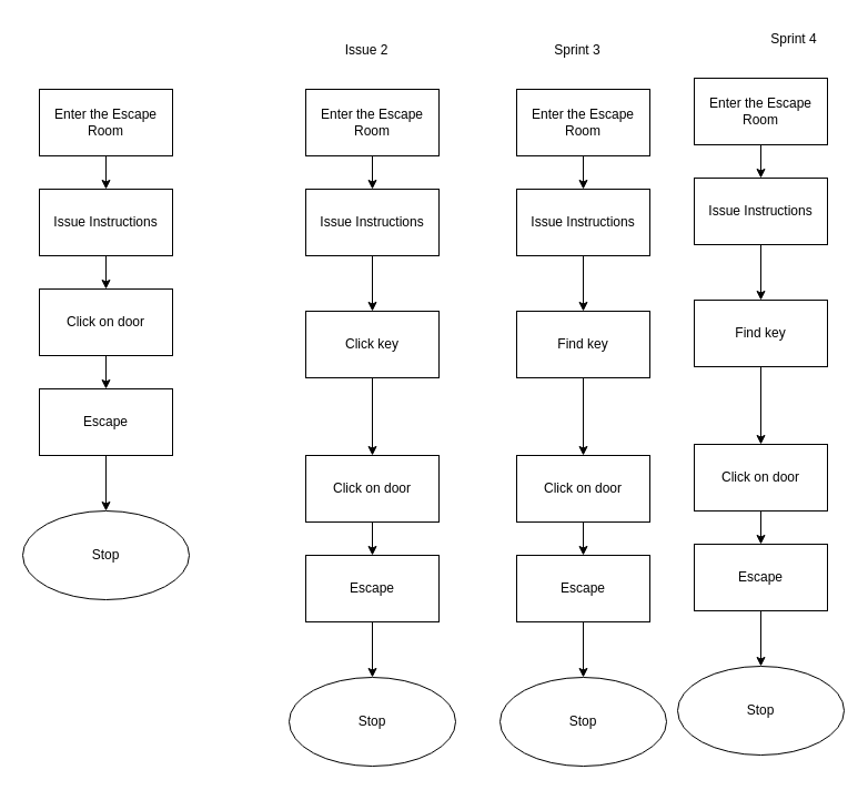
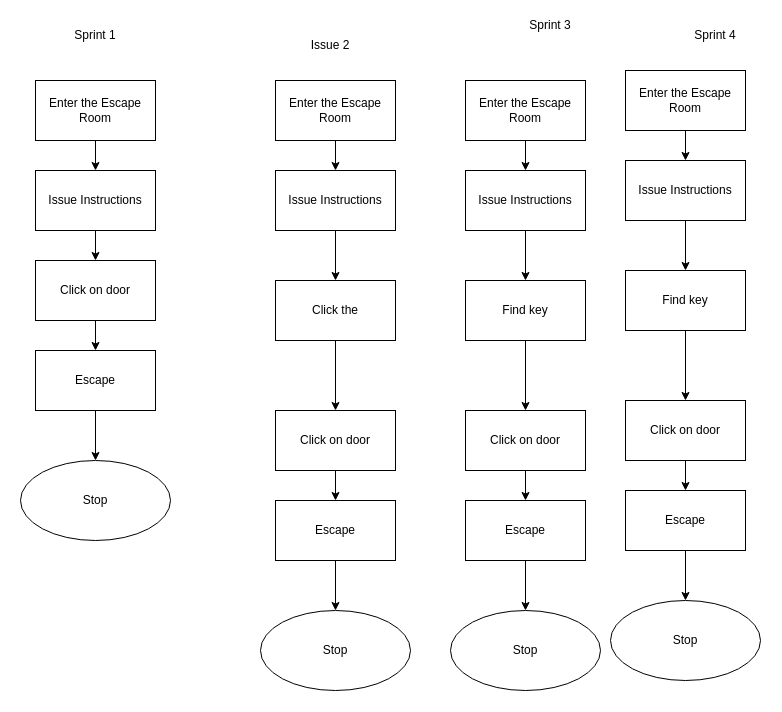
+ <mxCell id="22" value="Sprint 1" style="text;strokeColor=none;align=center;fillColor=none;html=1;verticalAlign=middle;whiteSpace=wrap;rounded=0;" vertex="1" parent="12"><mxGeometry x="45" width="60" height="30" as="geometry" /></mxCell>
- <mxCell id="34" value="Sprint 3" style="text;strokeColor=none;align=center;fillColor=none;html=1;verticalAlign=middle;whiteSpace=wrap;rounded=0;" vertex="1" parent="1"><mxGeometry x="490" y="30" width="60" height="30" as="geometry" /></mxCell>
+ <mxCell id="34" value="Sprint 3" style="text;strokeColor=none;align=center;fillColor=none;html=1;verticalAlign=middle;whiteSpace=wrap;rounded=0;" vertex="1" parent="1"><mxGeometry x="520" y="10" width="60" height="30" as="geometry" /></mxCell>
- <mxCell id="24" value="Click key" style="rounded=0;whiteSpace=wrap;html=1;" vertex="1" parent="1"><mxGeometry x="275" y="280" width="120" height="60" as="geometry" /></mxCell>
+ <mxCell id="24" value="Click the" style="rounded=0;whiteSpace=wrap;html=1;" vertex="1" parent="1"><mxGeometry x="275" y="280" width="120" height="60" as="geometry" /></mxCell>
